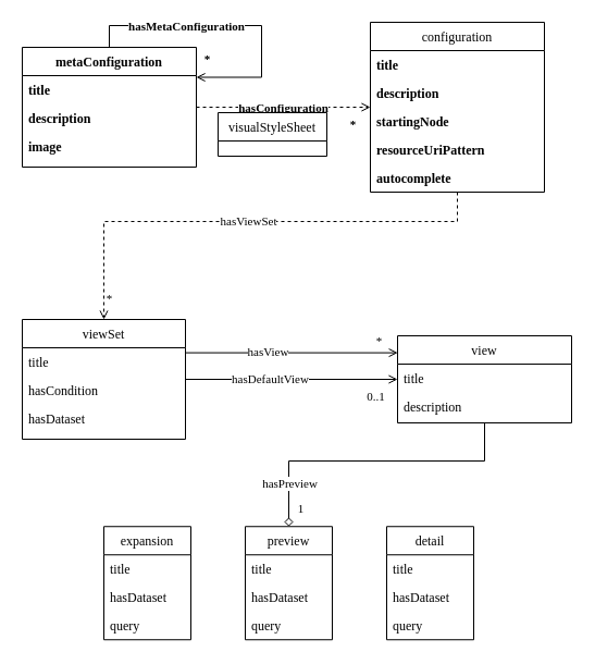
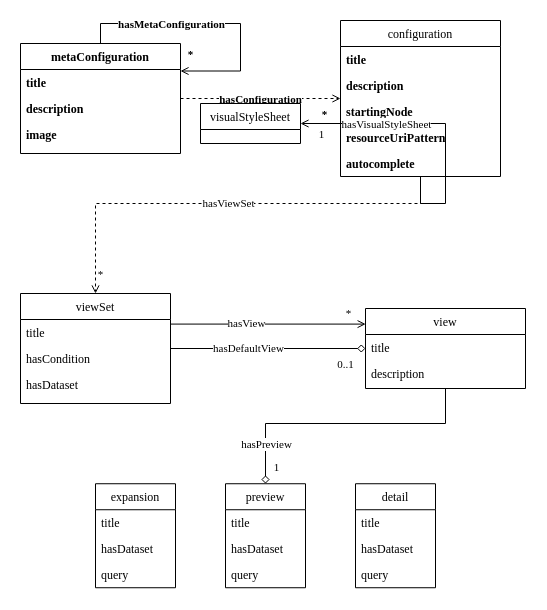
+ <mxCell id="49" value="" style="endArrow=open;html=1;strokeColor=#000000;fontFamily=CMU Sans Serif Roman;endFill=0;rounded=0;edgeStyle=orthogonalEdgeStyle;" edge="1" parent="1" source="12" target="52"><mxGeometry width="50" height="50" relative="1" as="geometry"><mxPoint x="30" y="343" as="sourcePoint" /><mxPoint x="80" y="293" as="targetPoint" /><Array as="points"><mxPoint x="420" y="203" /><mxPoint x="445" y="203" /></Array></mxGeometry></mxCell>
+ <mxCell id="50" value="hasVisualStyleSheet" style="edgeLabel;html=1;align=center;verticalAlign=middle;resizable=0;points=[];fontFamily=CMU Sans Serif Roman;" vertex="1" connectable="0" parent="49"><mxGeometry x="0.455" relative="1" as="geometry"><mxPoint x="10" as="offset" /></mxGeometry></mxCell>
+ <mxCell id="51" value="1" style="edgeLabel;html=1;align=center;verticalAlign=middle;resizable=0;points=[];fontFamily=CMU Sans Serif Roman;" vertex="1" connectable="0" parent="49"><mxGeometry x="0.745" y="2" relative="1" as="geometry"><mxPoint x="-14.67" y="8" as="offset" /></mxGeometry></mxCell>
- <mxCell id="24" value="" style="endArrow=open;html=1;strokeColor=#000000;fontFamily=CMU Sans Serif Roman;endFill=0;" edge="1" parent="1" source="30" target="34"><mxGeometry width="50" height="50" relative="1" as="geometry"><mxPoint x="245" y="313" as="sourcePoint" /><mxPoint x="295" y="263" as="targetPoint" /><Array as="points" /></mxGeometry></mxCell>
+ <mxCell id="24" value="" style="endArrow=diamond;html=1;strokeColor=#000000;fontFamily=CMU Sans Serif Roman;endFill=0;" edge="1" parent="1" source="30" target="34"><mxGeometry width="50" height="50" relative="1" as="geometry"><mxPoint x="245" y="313" as="sourcePoint" /><mxPoint x="295" y="263" as="targetPoint" /><Array as="points" /></mxGeometry></mxCell>
